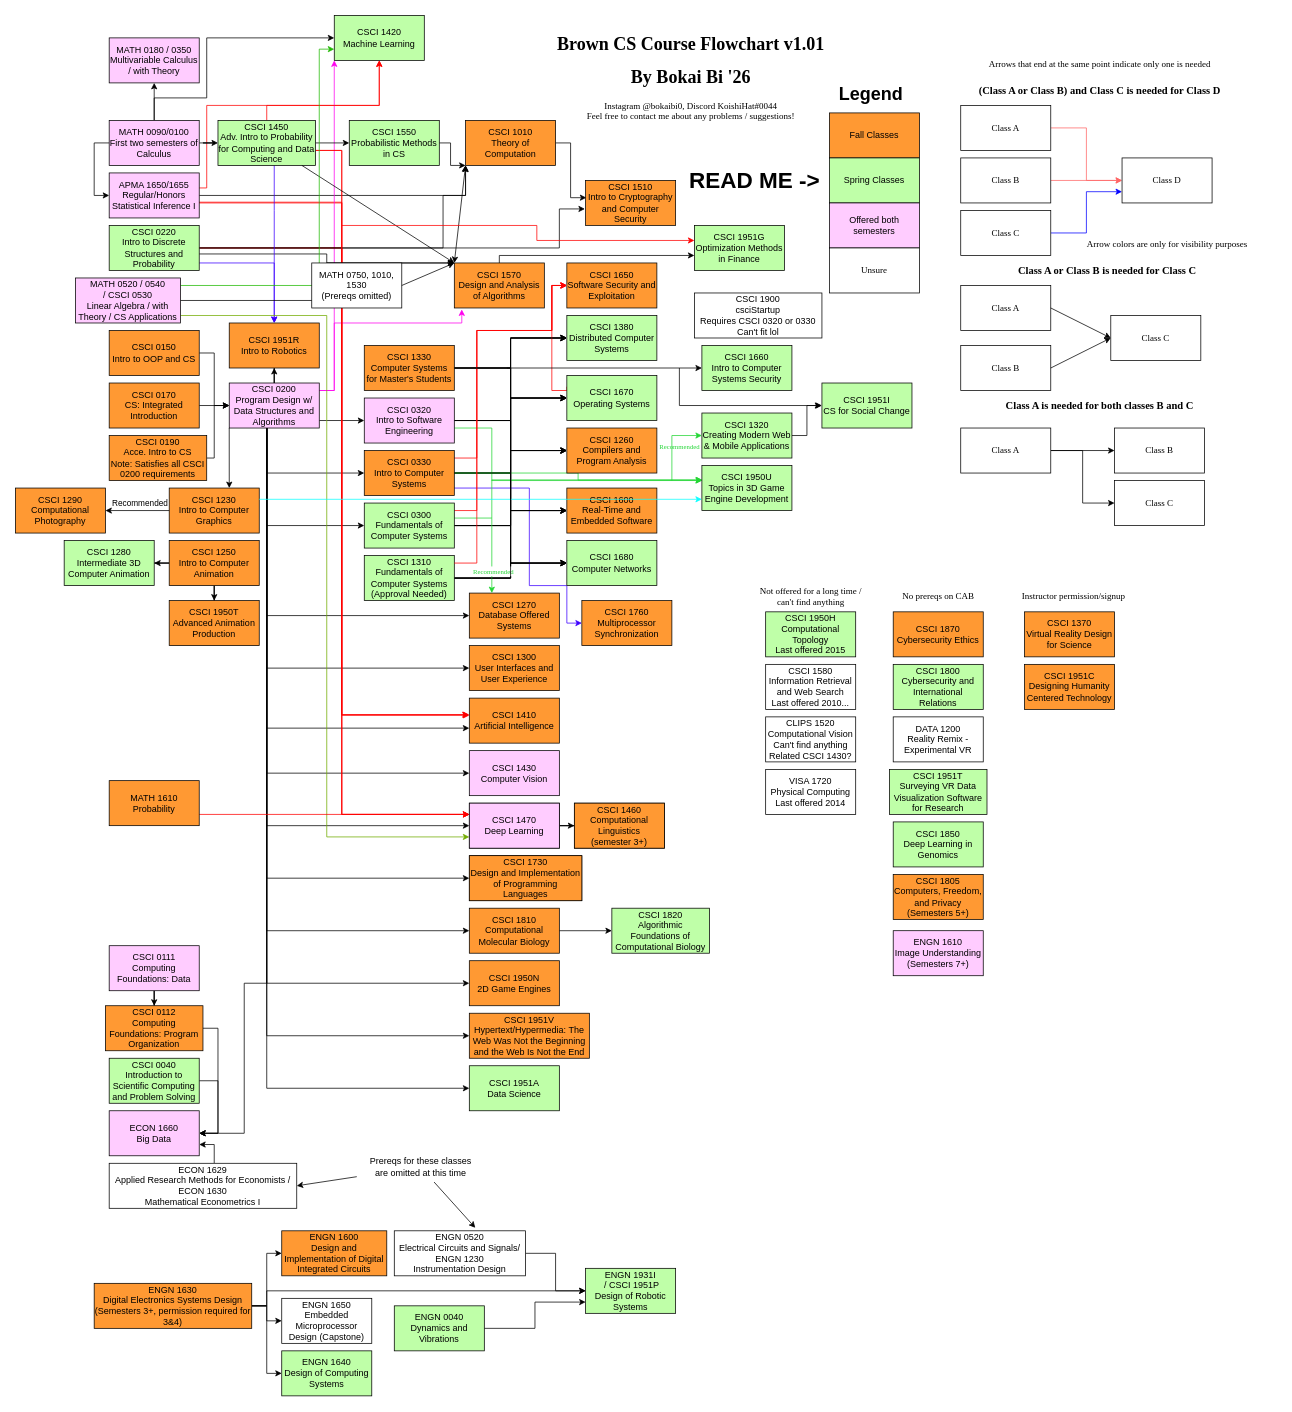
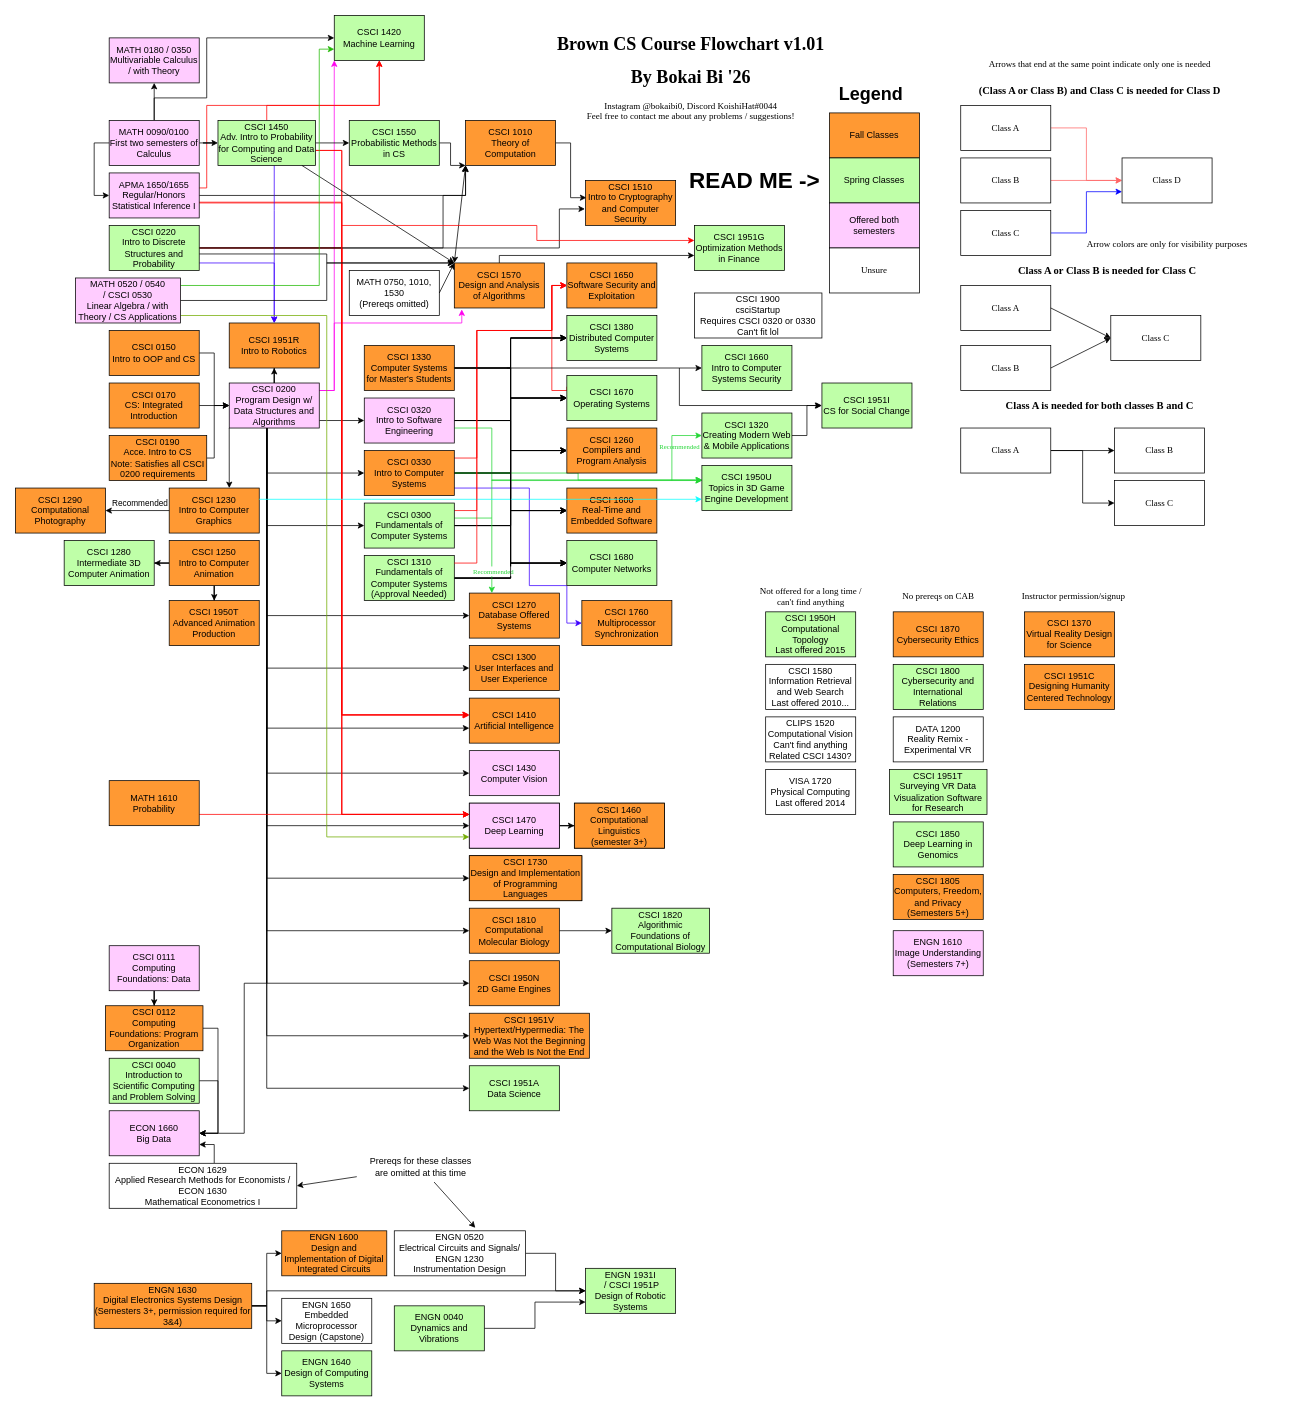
- <mxCell id="81" value="&lt;div&gt;MATH 0750, 1010, 1530&lt;/div&gt;&lt;div&gt;(Prereqs omitted)&lt;br&gt;&lt;/div&gt;" style="rounded=0;whiteSpace=wrap;html=1;" parent="1" vertex="1"><mxGeometry x="415" y="350" width="120" height="60" as="geometry" /></mxCell>
+ <mxCell id="81" value="&lt;div&gt;MATH 0750, 1010, 1530&lt;/div&gt;&lt;div&gt;(Prereqs omitted)&lt;br&gt;&lt;/div&gt;" style="rounded=0;whiteSpace=wrap;html=1;" parent="1" vertex="1"><mxGeometry x="465" y="360" width="120" height="60" as="geometry" /></mxCell>
